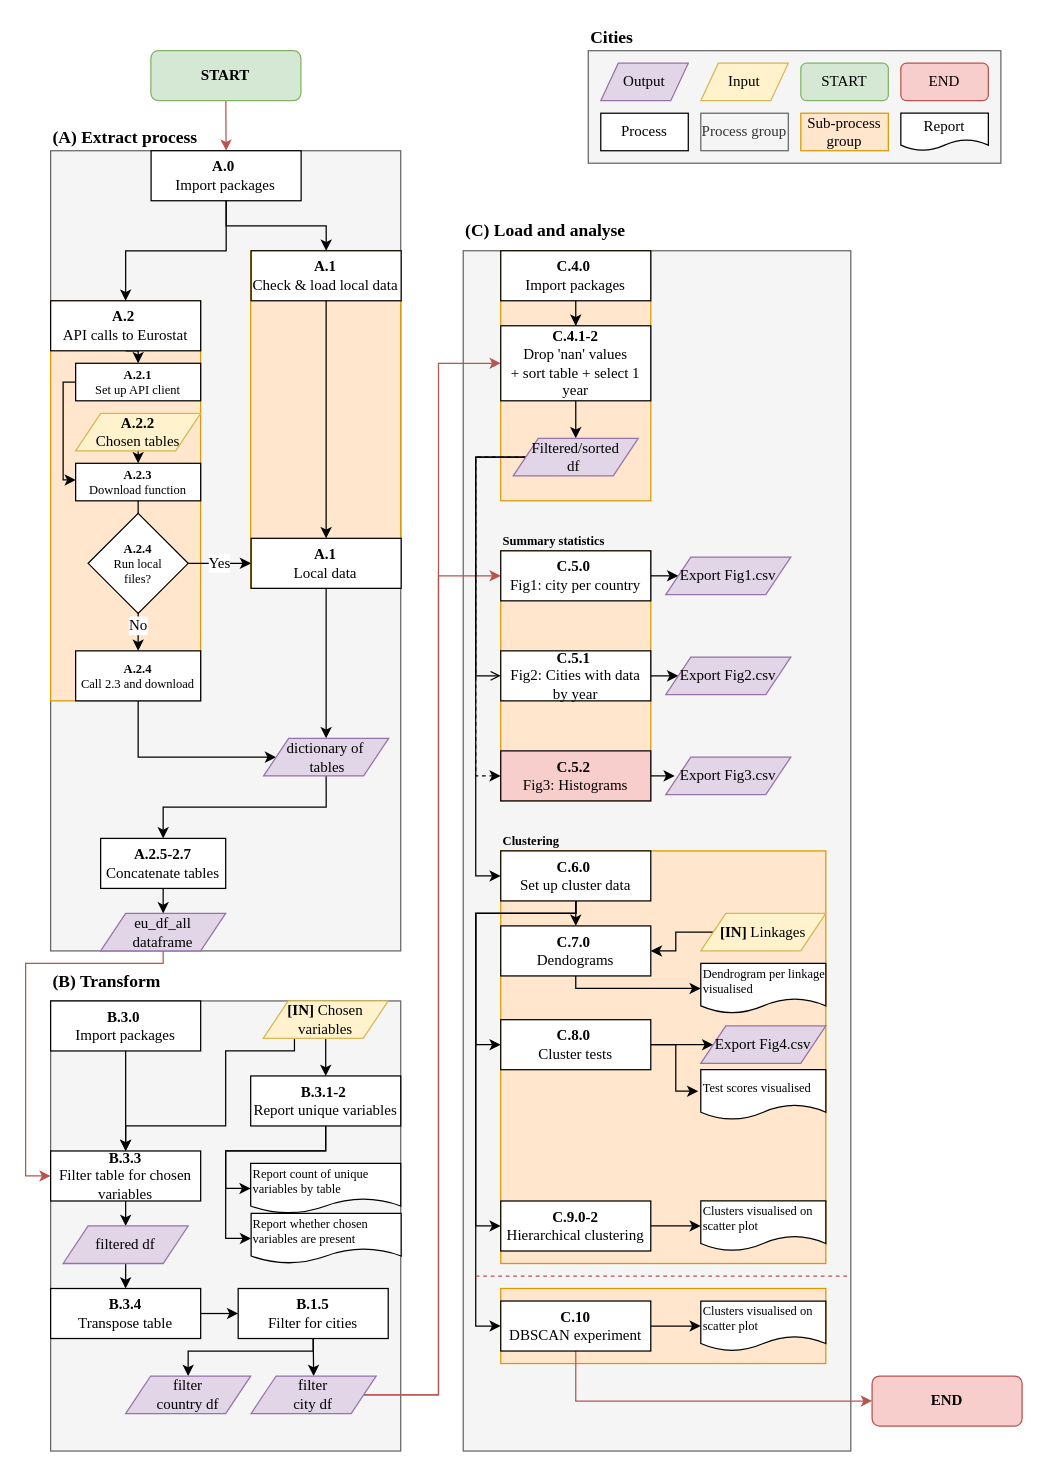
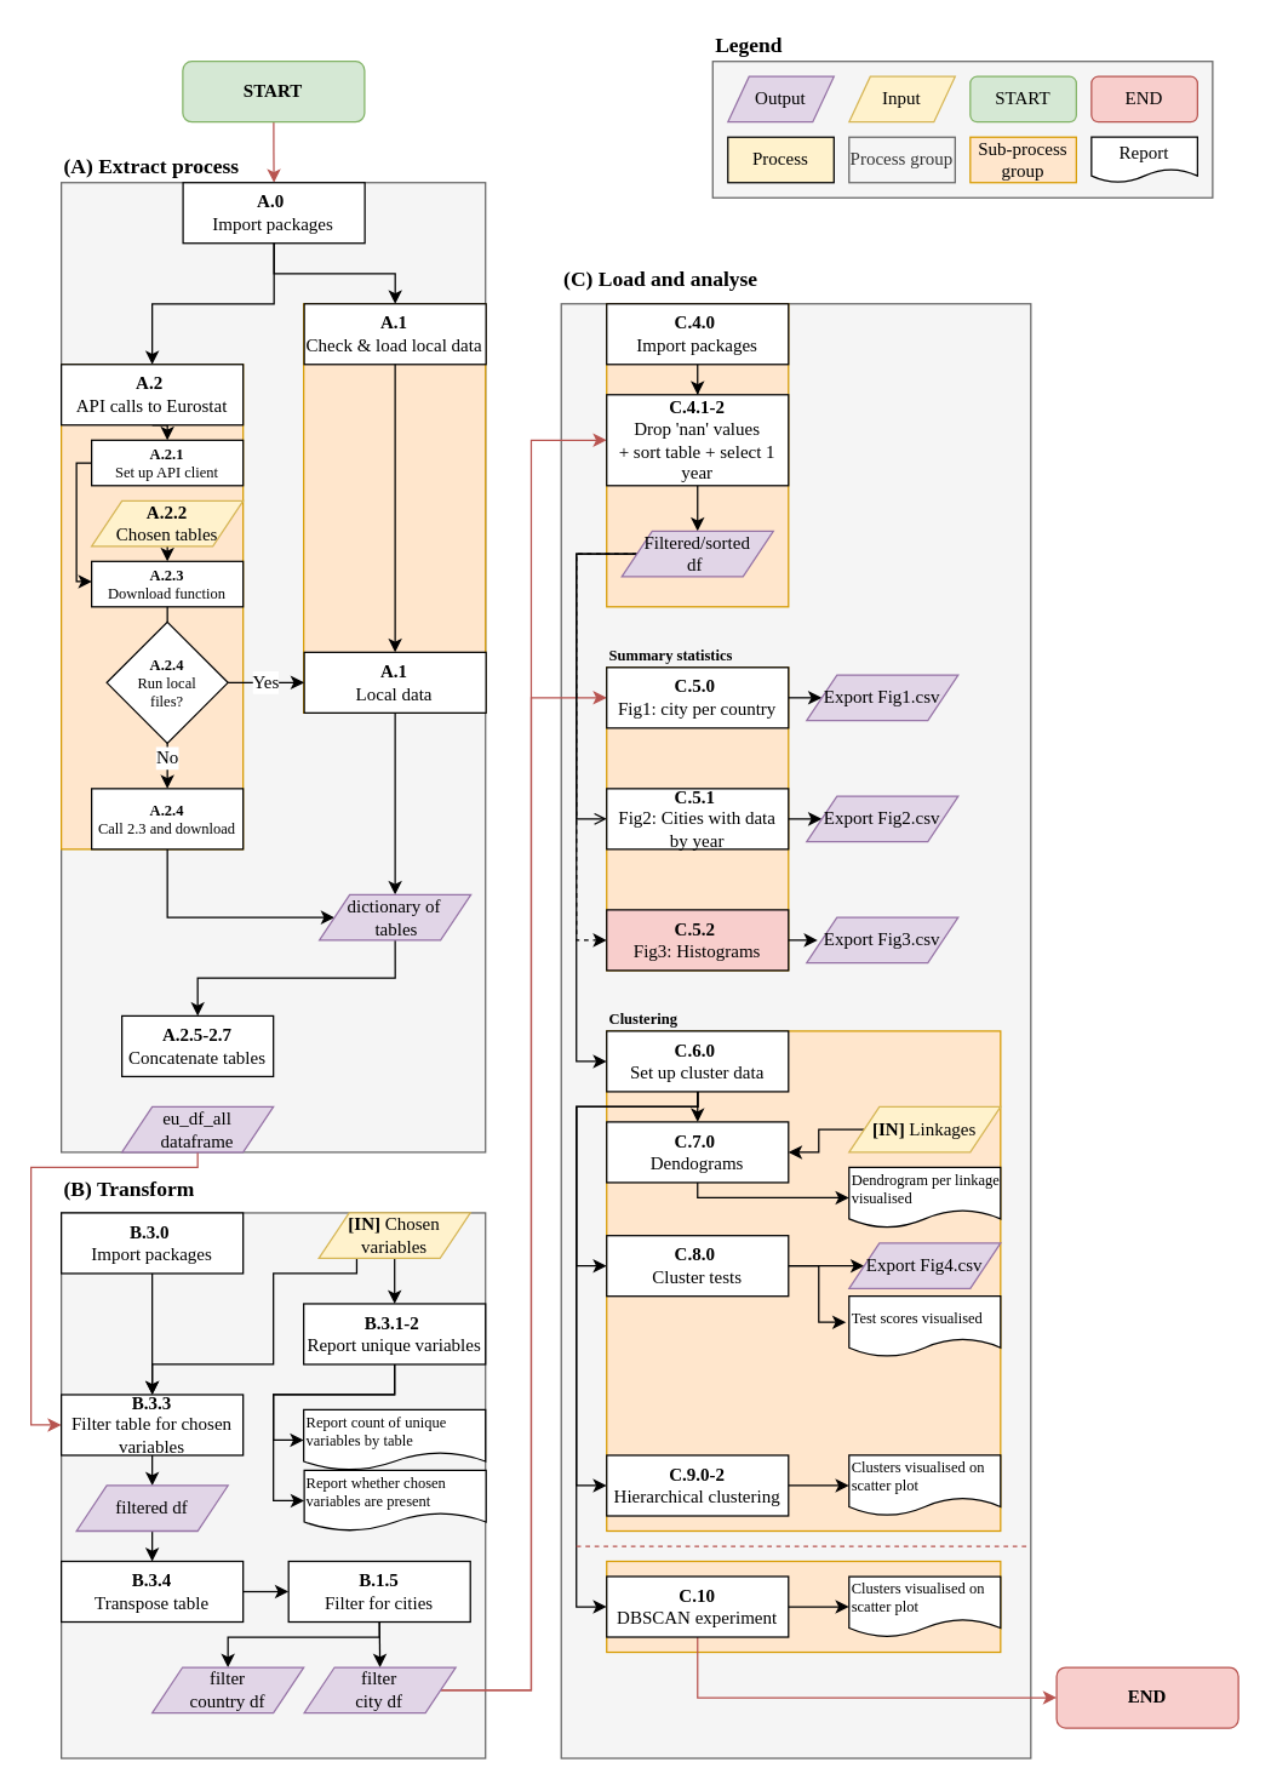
- <mxCell id="68" value="&lt;b style=&quot;font-size: 14px&quot;&gt;&lt;font style=&quot;font-size: 14px&quot;&gt;Cities&lt;/font&gt;&lt;/b&gt;" style="text;html=1;align=left;verticalAlign=middle;resizable=0;points=[];autosize=1;fontSize=14;fontFamily=Times New Roman;" vertex="1" parent="1"><mxGeometry x="470" y="20" width="70" height="20" as="geometry" /></mxCell>
+ <mxCell id="68" value="&lt;b style=&quot;font-size: 14px&quot;&gt;&lt;font style=&quot;font-size: 14px&quot;&gt;Legend&lt;/font&gt;&lt;/b&gt;" style="text;html=1;align=left;verticalAlign=middle;resizable=0;points=[];autosize=1;fontSize=14;fontFamily=Times New Roman;" vertex="1" parent="1"><mxGeometry x="470" y="20" width="70" height="20" as="geometry" /></mxCell>
- <mxCell id="56" value="Process" style="rounded=0;whiteSpace=wrap;html=1;fontFamily=Times New Roman;fontSize=12;" vertex="1" parent="1"><mxGeometry x="480" y="90" width="70" height="30" as="geometry" /></mxCell>
+ <mxCell id="56" value="Process" style="rounded=0;whiteSpace=wrap;html=1;fontFamily=Times New Roman;fontSize=12;fillColor=#fff2cc;" vertex="1" parent="1"><mxGeometry x="480" y="90" width="70" height="30" as="geometry" /></mxCell>
- <mxCell id="36" style="edgeStyle=orthogonalEdgeStyle;rounded=0;orthogonalLoop=1;jettySize=auto;html=1;exitX=0.5;exitY=1;exitDx=0;exitDy=0;entryX=0.5;entryY=0;entryDx=0;entryDy=0;fontFamily=Times New Roman;fontSize=12;" edge="1" parent="1" source="24" target="33"><mxGeometry relative="1" as="geometry" /></mxCell>
